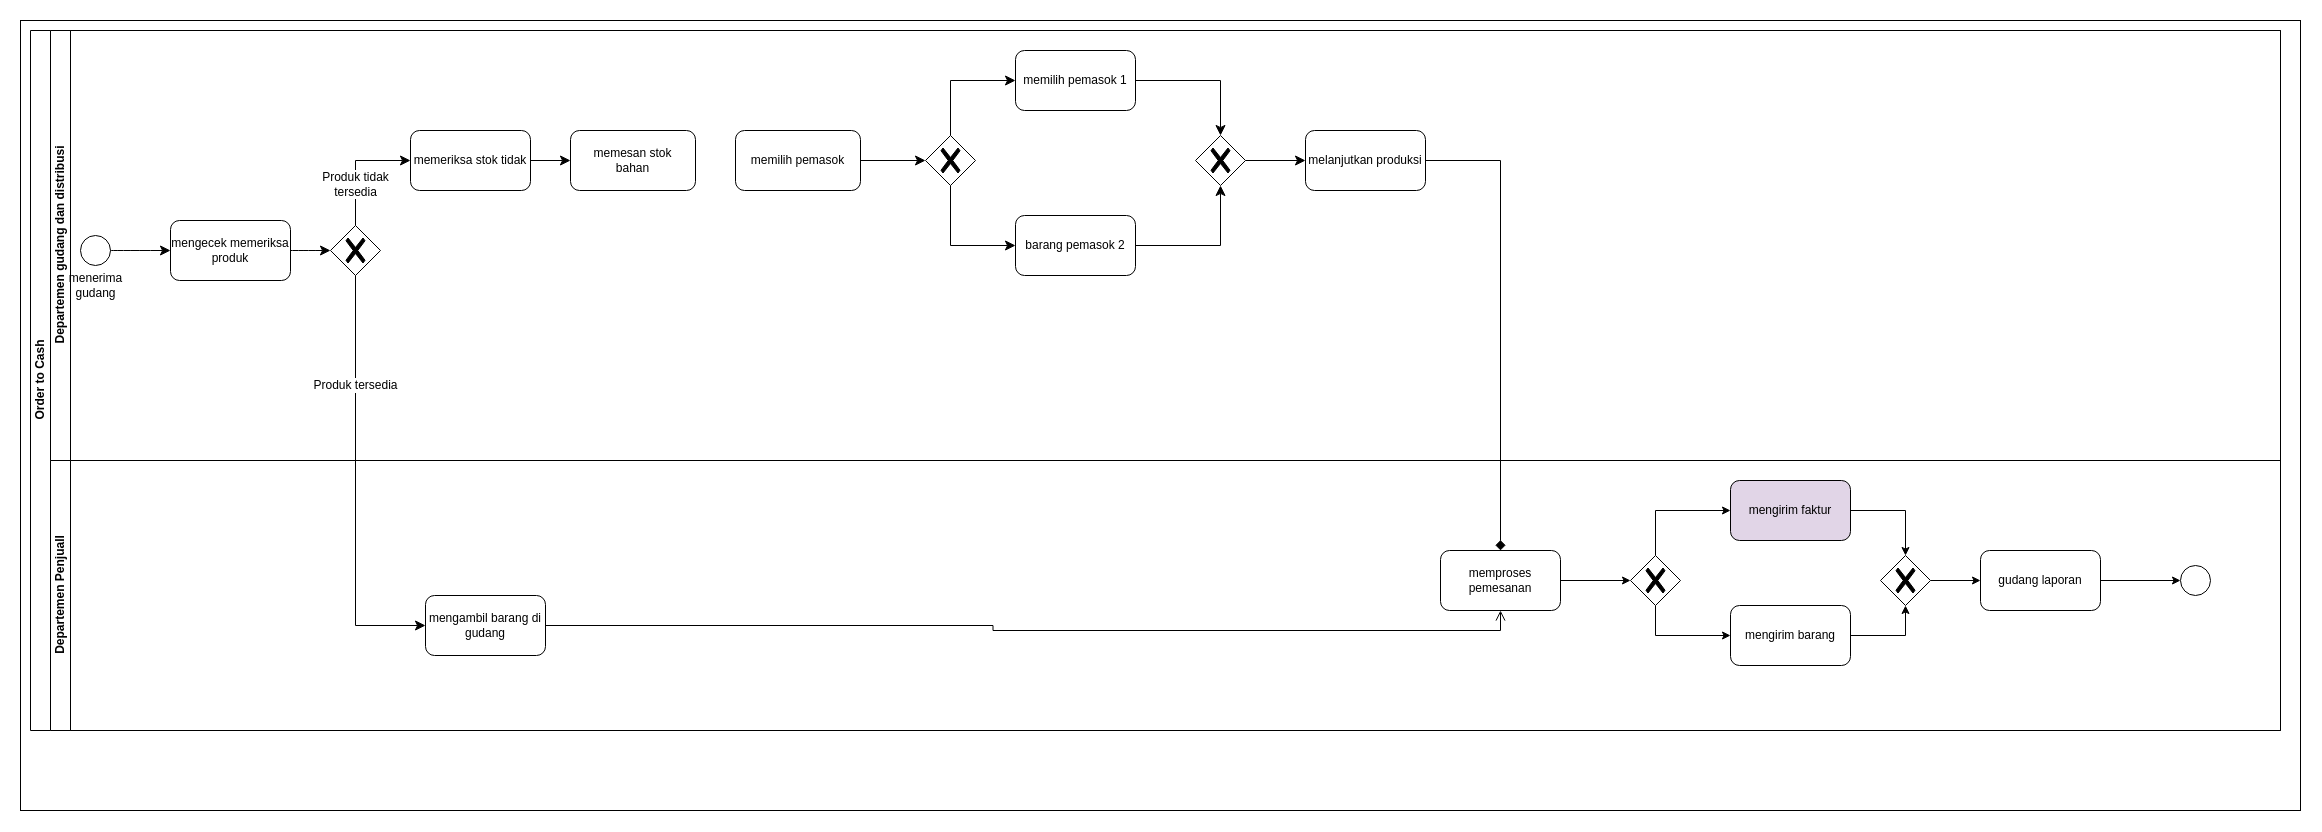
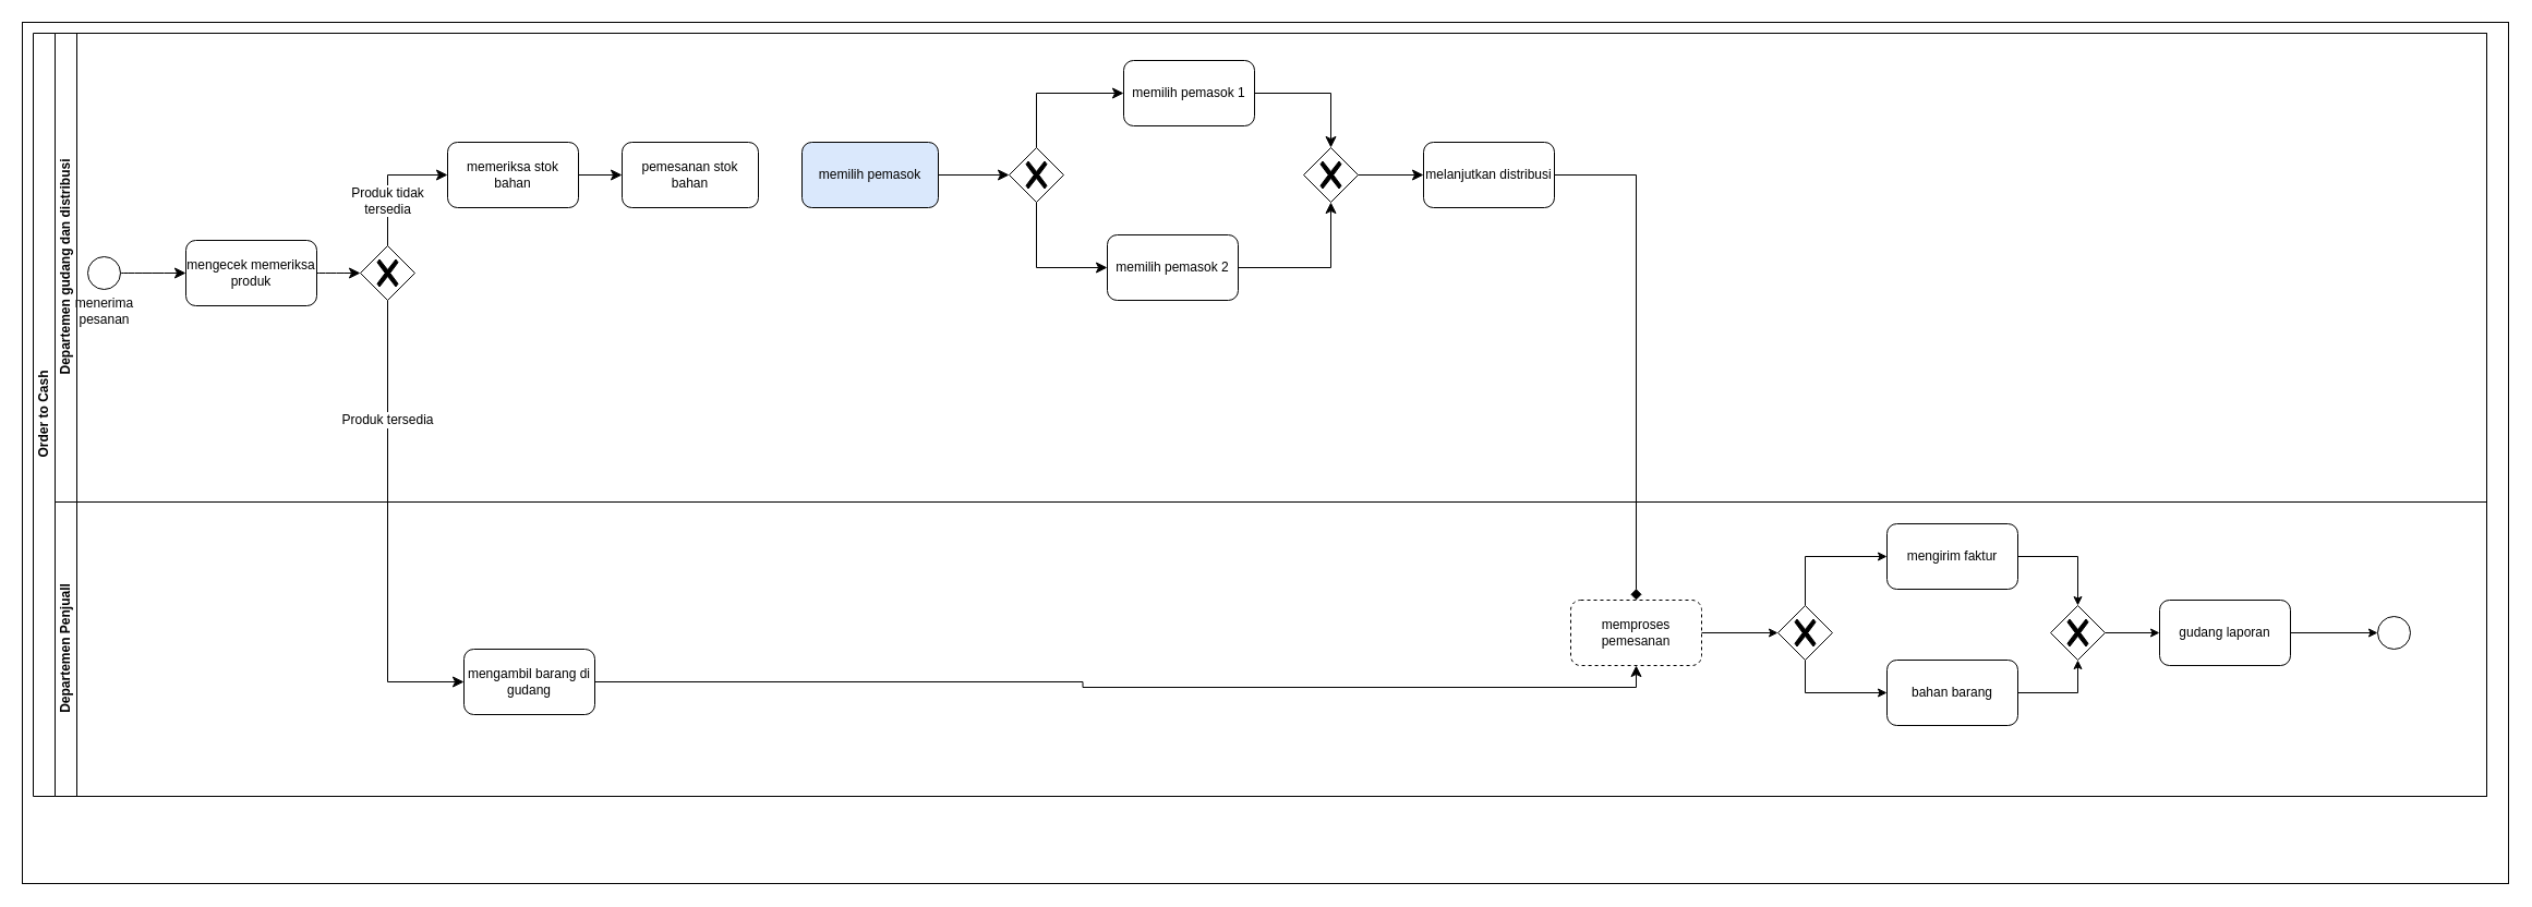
- <mxCell id="18" value="memilih pemasok 1" style="rounded=1;whiteSpace=wrap;html=1;fontFamily=Helvetica;fontSize=12;fontColor=default;labelBackgroundColor=default;" vertex="1" parent="3"><mxGeometry x="965" y="20" width="120" height="60" as="geometry" /></mxCell>
+ <mxCell id="18" value="memilih pemasok 1" style="rounded=1;whiteSpace=wrap;html=1;fontFamily=Helvetica;fontSize=12;fontColor=default;labelBackgroundColor=default;" vertex="1" parent="3"><mxGeometry x="980" y="25" width="120" height="60" as="geometry" /></mxCell>
- <mxCell id="10" value="memeriksa stok tidak" style="rounded=1;whiteSpace=wrap;html=1;" vertex="1" parent="3"><mxGeometry x="360" y="100" width="120" height="60" as="geometry" /></mxCell>
+ <mxCell id="10" value="memeriksa stok bahan" style="rounded=1;whiteSpace=wrap;html=1;" vertex="1" parent="3"><mxGeometry x="360" y="100" width="120" height="60" as="geometry" /></mxCell>
- <mxCell id="13" value="memesan stok&lt;div&gt;bahan&lt;/div&gt;" style="rounded=1;whiteSpace=wrap;html=1;" vertex="1" parent="3"><mxGeometry x="520" y="100" width="125" height="60" as="geometry" /></mxCell>
+ <mxCell id="13" value="pemesanan stok&lt;div&gt;bahan&lt;/div&gt;" style="rounded=1;whiteSpace=wrap;html=1;" vertex="1" parent="3"><mxGeometry x="520" y="100" width="125" height="60" as="geometry" /></mxCell>
- <mxCell id="15" value="memilih pemasok" style="rounded=1;whiteSpace=wrap;html=1;" vertex="1" parent="3"><mxGeometry x="685" y="100" width="125" height="60" as="geometry" /></mxCell>
+ <mxCell id="15" value="memilih pemasok" style="rounded=1;whiteSpace=wrap;html=1;fillColor=#dae8fc;" vertex="1" parent="3"><mxGeometry x="685" y="100" width="125" height="60" as="geometry" /></mxCell>
- <mxCell id="25" value="melanjutkan produksi" style="rounded=1;whiteSpace=wrap;html=1;fontFamily=Helvetica;fontSize=12;fontColor=default;labelBackgroundColor=default;" vertex="1" parent="3"><mxGeometry x="1255" y="100" width="120" height="60" as="geometry" /></mxCell>
+ <mxCell id="25" value="melanjutkan distribusi" style="rounded=1;whiteSpace=wrap;html=1;fontFamily=Helvetica;fontSize=12;fontColor=default;labelBackgroundColor=default;" vertex="1" parent="3"><mxGeometry x="1255" y="100" width="120" height="60" as="geometry" /></mxCell>
- <mxCell id="20" value="barang pemasok 2" style="rounded=1;whiteSpace=wrap;html=1;fontFamily=Helvetica;fontSize=12;fontColor=default;labelBackgroundColor=default;" vertex="1" parent="3"><mxGeometry x="965" y="185" width="120" height="60" as="geometry" /></mxCell>
+ <mxCell id="20" value="memilih pemasok 2" style="rounded=1;whiteSpace=wrap;html=1;fontFamily=Helvetica;fontSize=12;fontColor=default;labelBackgroundColor=default;" vertex="1" parent="3"><mxGeometry x="965" y="185" width="120" height="60" as="geometry" /></mxCell>
- <mxCell id="7" value="menerima&lt;div style=&quot;font-size: 12px;&quot;&gt;gudang&lt;/div&gt;" style="text;html=1;align=center;verticalAlign=middle;resizable=0;points=[];autosize=1;strokeColor=none;fillColor=none;fontSize=12;" vertex="1" parent="3"><mxGeometry x="5" y="235" width="80" height="40" as="geometry" /></mxCell>
+ <mxCell id="7" value="menerima&lt;div style=&quot;font-size: 12px;&quot;&gt;pesanan&lt;/div&gt;" style="text;html=1;align=center;verticalAlign=middle;resizable=0;points=[];autosize=1;strokeColor=none;fillColor=none;fontSize=12;" vertex="1" parent="3"><mxGeometry x="5" y="235" width="80" height="40" as="geometry" /></mxCell>
- <mxCell id="35" value="mengirim faktur" style="rounded=1;whiteSpace=wrap;html=1;fillColor=#e1d5e7;" vertex="1" parent="27"><mxGeometry x="1680" y="20" width="120" height="60" as="geometry" /></mxCell>
+ <mxCell id="35" value="mengirim faktur" style="rounded=1;whiteSpace=wrap;html=1;" vertex="1" parent="27"><mxGeometry x="1680" y="20" width="120" height="60" as="geometry" /></mxCell>
- <mxCell id="28" value="memproses pemesanan" style="rounded=1;whiteSpace=wrap;html=1;" vertex="1" parent="27"><mxGeometry x="1390" y="90" width="120" height="60" as="geometry" /></mxCell>
+ <mxCell id="28" value="memproses pemesanan" style="rounded=1;whiteSpace=wrap;html=1;dashed=1;" vertex="1" parent="27"><mxGeometry x="1390" y="90" width="120" height="60" as="geometry" /></mxCell>
- <mxCell id="30" style="edgeStyle=orthogonalEdgeStyle;rounded=0;orthogonalLoop=1;jettySize=auto;html=1;fontSize=12;startSize=8;endSize=8;entryX=0.5;entryY=1;entryDx=0;entryDy=0;endArrow=open;" edge="1" parent="27" source="29" target="28"><mxGeometry relative="1" as="geometry" /></mxCell>
+ <mxCell id="30" style="edgeStyle=orthogonalEdgeStyle;rounded=0;orthogonalLoop=1;jettySize=auto;html=1;fontSize=12;startSize=8;endSize=8;entryX=0.5;entryY=1;entryDx=0;entryDy=0;" edge="1" parent="27" source="29" target="28"><mxGeometry relative="1" as="geometry" /></mxCell>
- <mxCell id="36" value="mengirim barang" style="rounded=1;whiteSpace=wrap;html=1;" vertex="1" parent="27"><mxGeometry x="1680" y="145" width="120" height="60" as="geometry" /></mxCell>
+ <mxCell id="36" value="bahan barang" style="rounded=1;whiteSpace=wrap;html=1;" vertex="1" parent="27"><mxGeometry x="1680" y="145" width="120" height="60" as="geometry" /></mxCell>
